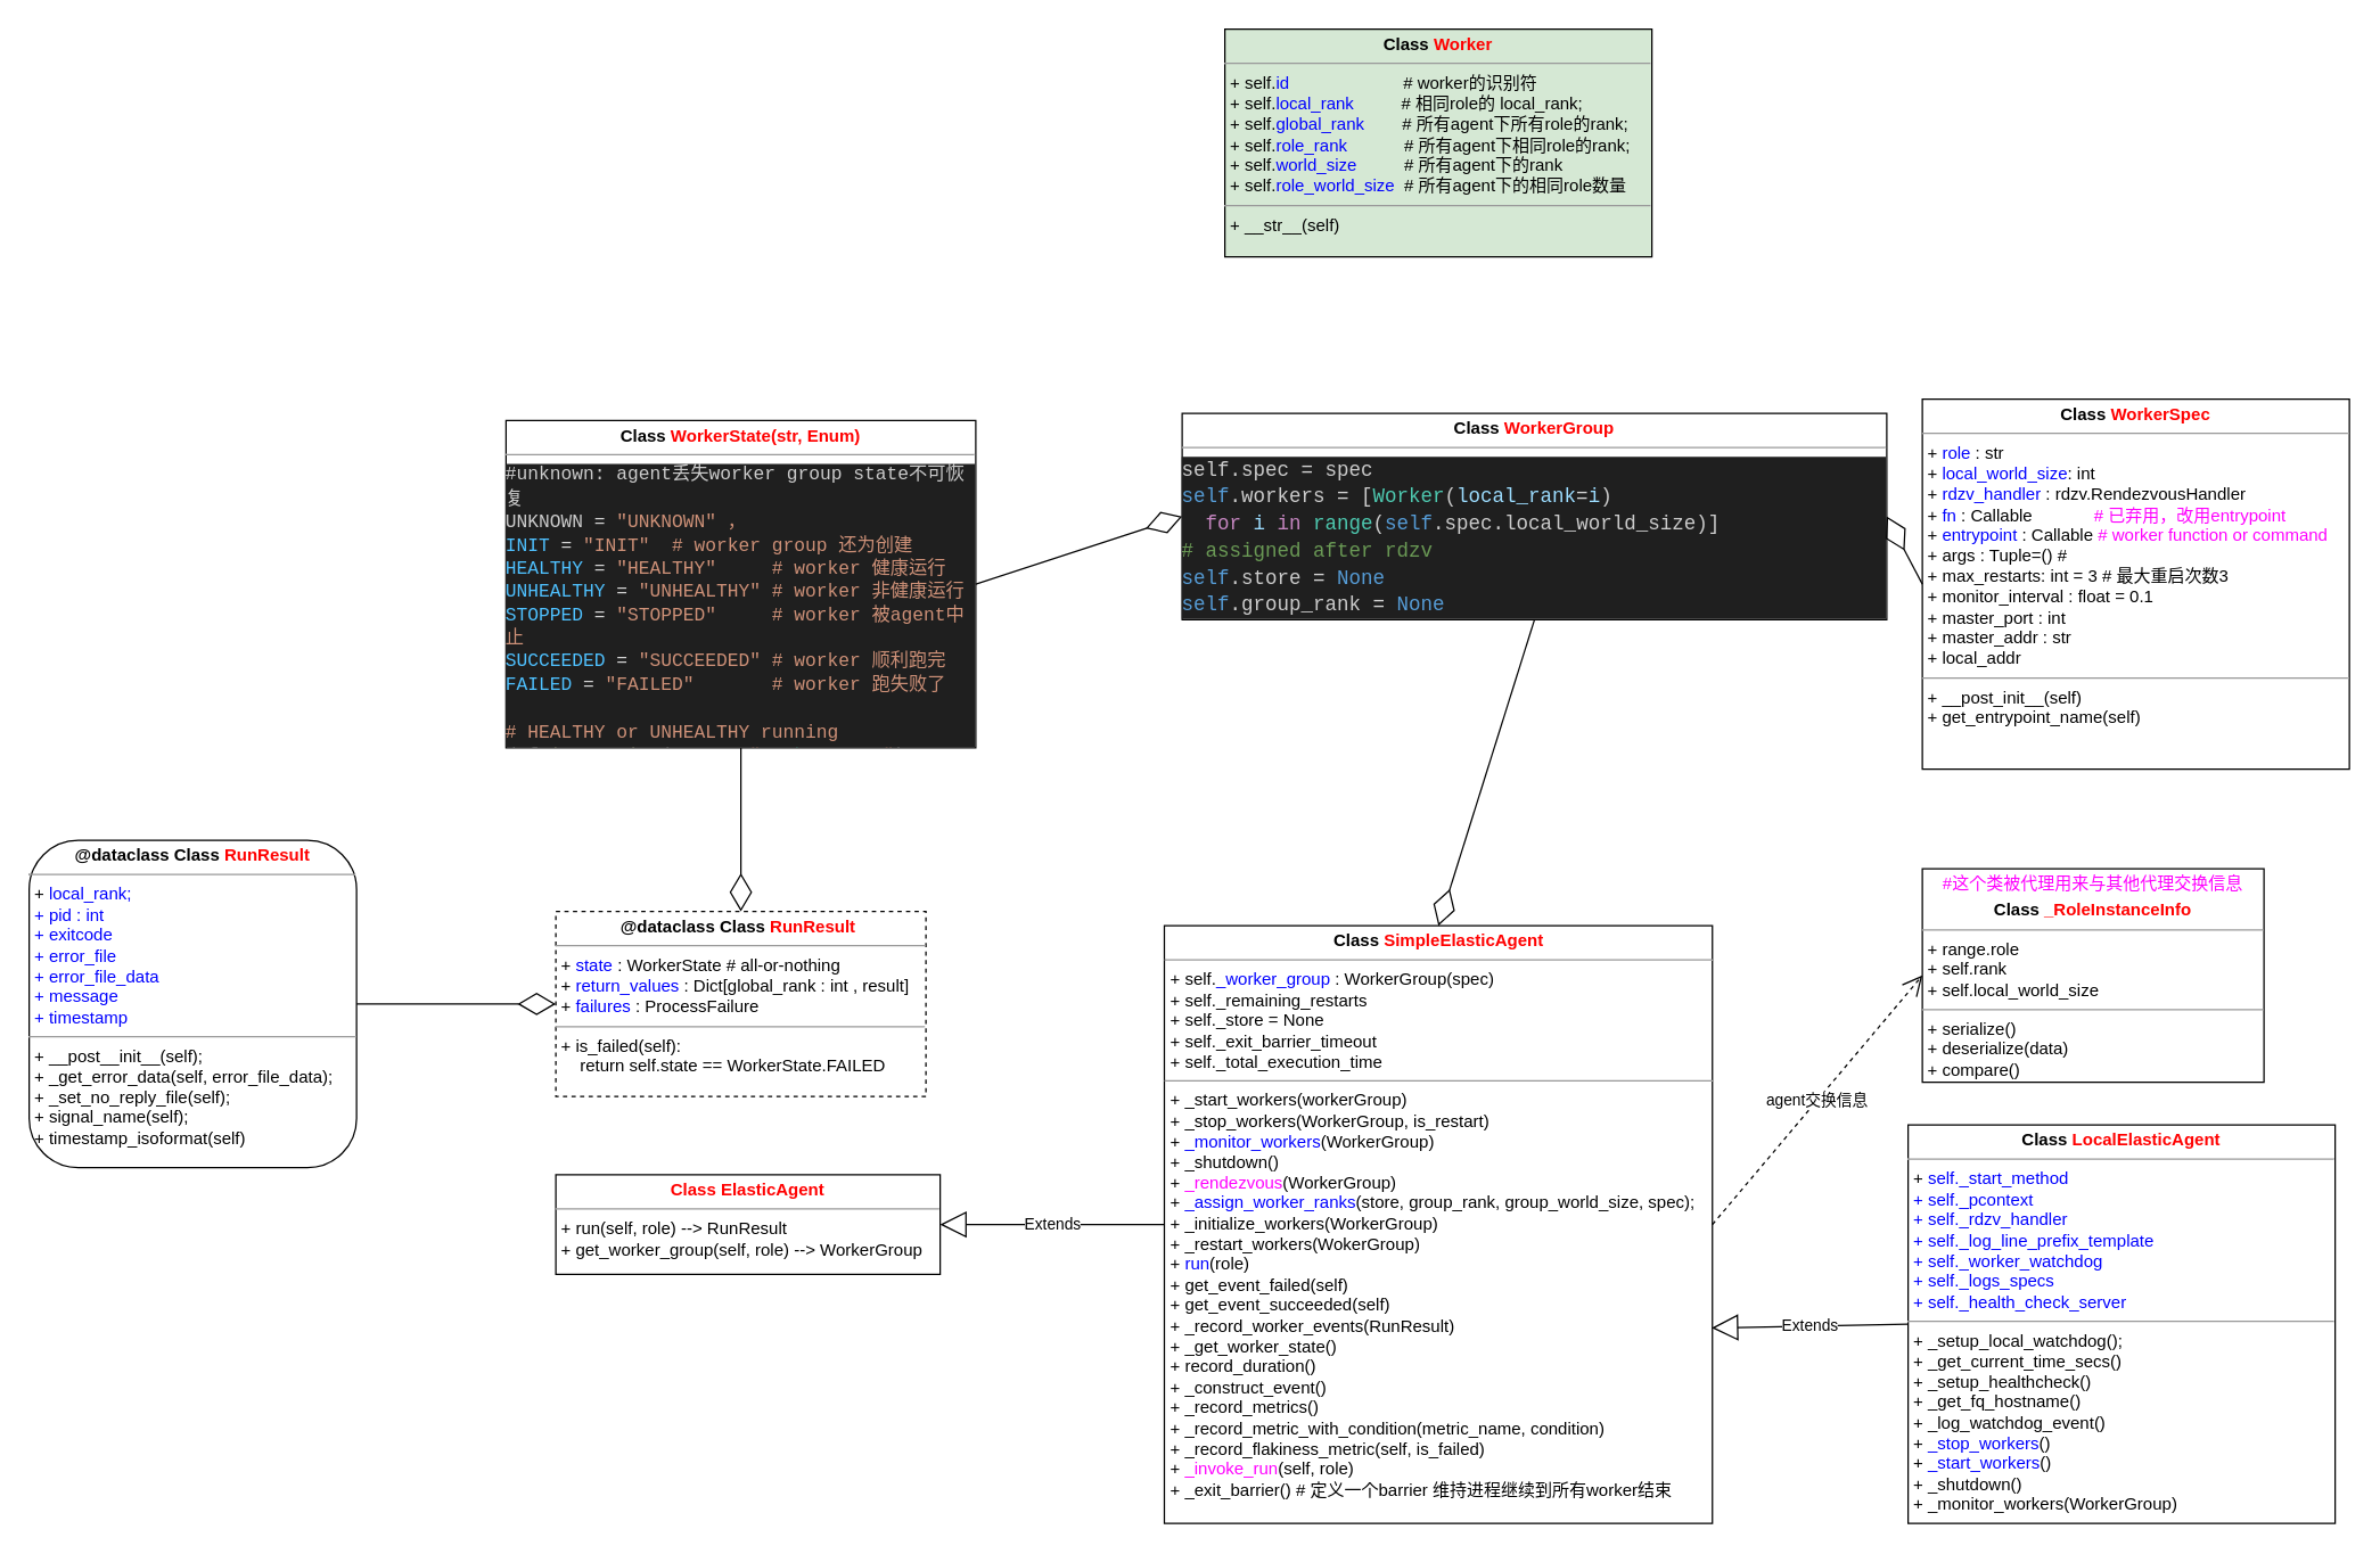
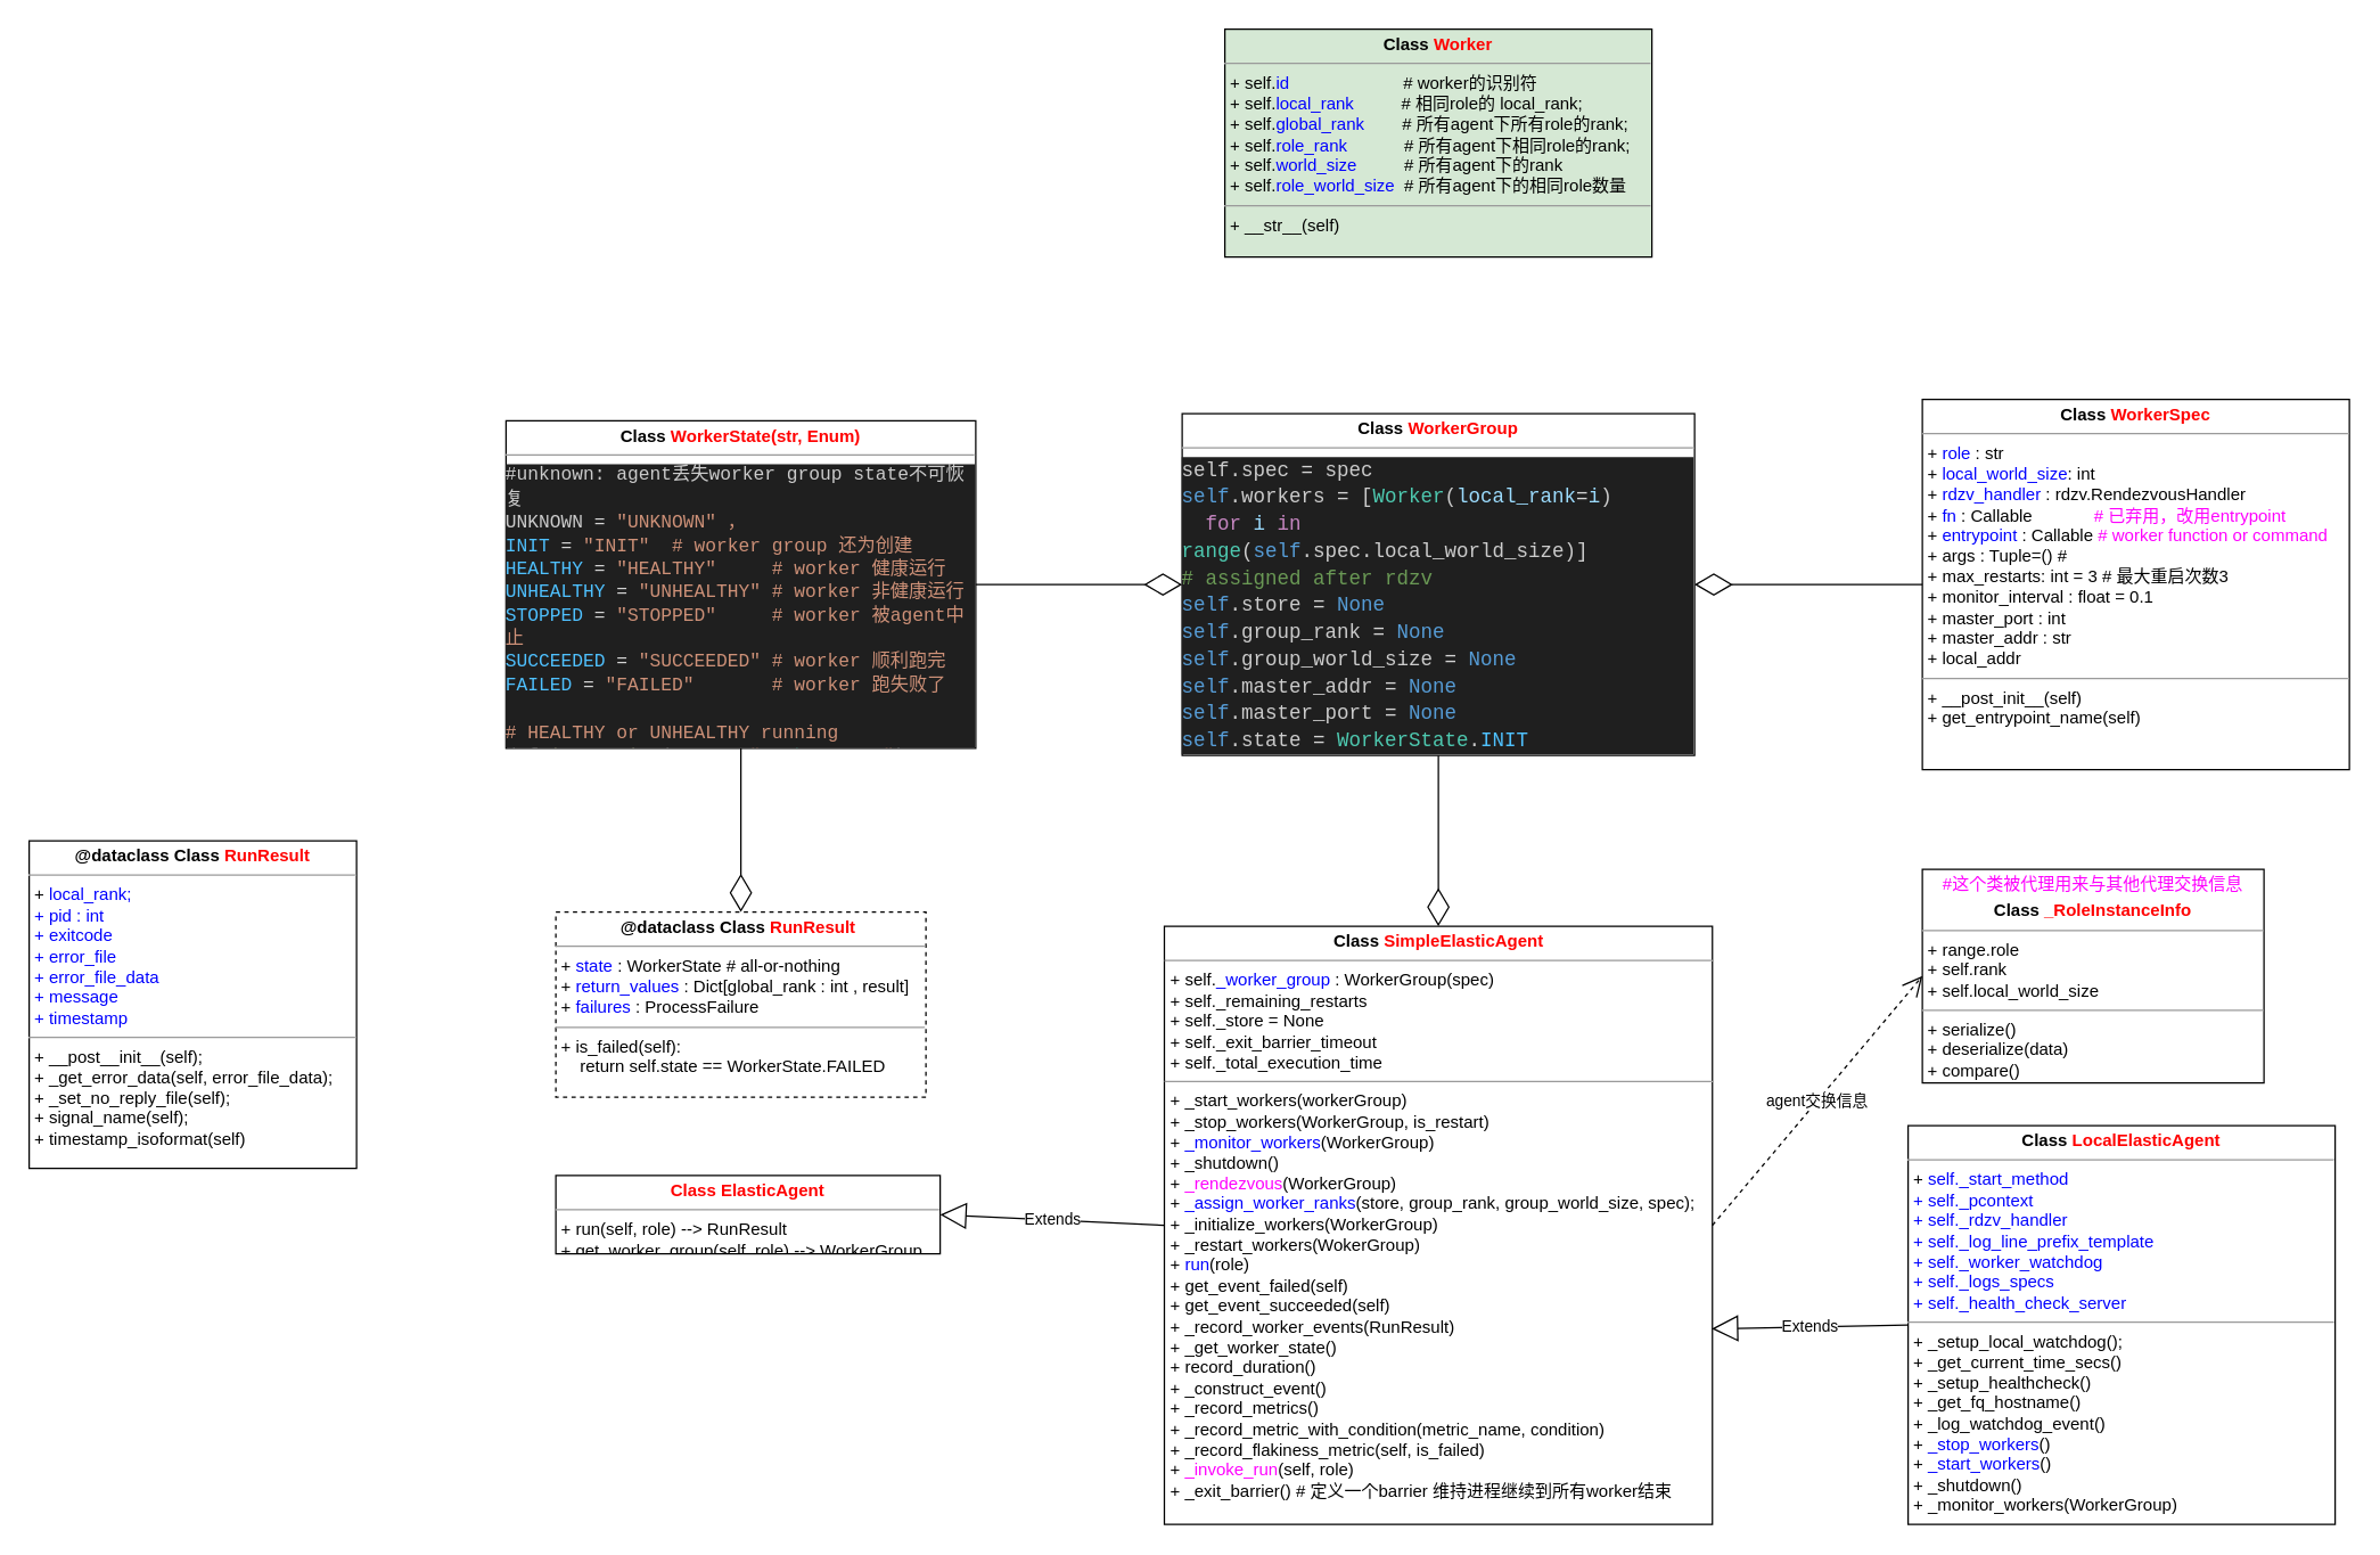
- <mxCell id="5" value="&lt;p style=&quot;margin:0px;margin-top:4px;text-align:center;&quot;&gt;&lt;b&gt;Class &lt;font color=&quot;#ff0000&quot;&gt;WorkerGroup&lt;/font&gt;&lt;/b&gt;&lt;/p&gt;&lt;hr size=&quot;1&quot;&gt;&lt;div style=&quot;color: rgb(204, 204, 204); background-color: rgb(31, 31, 31); font-family: Consolas, &amp;quot;Courier New&amp;quot;, monospace; font-size: 14px; line-height: 19px;&quot;&gt;&lt;div&gt;self.spec &lt;span style=&quot;color: #d4d4d4;&quot;&gt;=&lt;/span&gt; spec&lt;/div&gt;&lt;div&gt;&lt;span style=&quot;color: #569cd6;&quot;&gt;self&lt;/span&gt;.workers &lt;span style=&quot;color: #d4d4d4;&quot;&gt;=&lt;/span&gt; [&lt;span style=&quot;color: #4ec9b0;&quot;&gt;Worker&lt;/span&gt;(&lt;span style=&quot;color: #9cdcfe;&quot;&gt;local_rank&lt;/span&gt;&lt;span style=&quot;color: #d4d4d4;&quot;&gt;=&lt;/span&gt;&lt;span style=&quot;color: #9cdcfe;&quot;&gt;i&lt;/span&gt;)&amp;nbsp;&lt;/div&gt;&lt;div&gt;&lt;span style=&quot;color: #c586c0;&quot;&gt;&amp;nbsp; for&lt;/span&gt; &lt;span style=&quot;color: #9cdcfe;&quot;&gt;i&lt;/span&gt; &lt;span style=&quot;color: #c586c0;&quot;&gt;in&lt;/span&gt; &lt;span style=&quot;color: #4ec9b0;&quot;&gt;range&lt;/span&gt;(&lt;span style=&quot;color: #569cd6;&quot;&gt;self&lt;/span&gt;.spec.local_world_size)]&lt;/div&gt;&lt;div&gt;&lt;span style=&quot;color: #6a9955;&quot;&gt;# assigned after rdzv&lt;/span&gt;&lt;/div&gt;&lt;div&gt;&lt;span style=&quot;color: #569cd6;&quot;&gt;self&lt;/span&gt;.store &lt;span style=&quot;color: #d4d4d4;&quot;&gt;=&lt;/span&gt; &lt;span style=&quot;color: #569cd6;&quot;&gt;None&lt;/span&gt;&lt;/div&gt;&lt;div&gt;&lt;span style=&quot;color: #569cd6;&quot;&gt;self&lt;/span&gt;.group_rank &lt;span style=&quot;color: #d4d4d4;&quot;&gt;=&lt;/span&gt; &lt;span style=&quot;color: #569cd6;&quot;&gt;None&lt;/span&gt;&lt;/div&gt;&lt;div&gt;&lt;span style=&quot;color: #569cd6;&quot;&gt;self&lt;/span&gt;.group_world_size &lt;span style=&quot;color: #d4d4d4;&quot;&gt;=&lt;/span&gt; &lt;span style=&quot;color: #569cd6;&quot;&gt;None&lt;/span&gt;&lt;/div&gt;&lt;div&gt;&lt;span style=&quot;color: #569cd6;&quot;&gt;self&lt;/span&gt;.master_addr &lt;span style=&quot;color: #d4d4d4;&quot;&gt;=&lt;/span&gt; &lt;span style=&quot;color: #569cd6;&quot;&gt;None&lt;/span&gt;&lt;/div&gt;&lt;div&gt;&lt;span style=&quot;color: #569cd6;&quot;&gt;self&lt;/span&gt;.master_port &lt;span style=&quot;color: #d4d4d4;&quot;&gt;=&lt;/span&gt; &lt;span style=&quot;color: #569cd6;&quot;&gt;None&lt;/span&gt;&lt;/div&gt;&lt;div&gt;&lt;span style=&quot;color: #569cd6;&quot;&gt;self&lt;/span&gt;.state &lt;span style=&quot;color: #d4d4d4;&quot;&gt;=&lt;/span&gt; &lt;span style=&quot;color: #4ec9b0;&quot;&gt;WorkerState&lt;/span&gt;.&lt;span style=&quot;color: #4fc1ff;&quot;&gt;INIT&lt;/span&gt;&lt;/div&gt;&lt;/div&gt;&lt;p style=&quot;margin:0px;margin-left:4px;&quot;&gt;&lt;/p&gt;&lt;p style=&quot;margin:0px;margin-left:4px;&quot;&gt;&lt;/p&gt;" style="verticalAlign=top;align=left;overflow=fill;html=1;whiteSpace=wrap;" vertex="1" parent="1"><mxGeometry x="830" y="290" width="495" height="145" as="geometry" /></mxCell>
+ <mxCell id="5" value="&lt;p style=&quot;margin:0px;margin-top:4px;text-align:center;&quot;&gt;&lt;b&gt;Class &lt;font color=&quot;#ff0000&quot;&gt;WorkerGroup&lt;/font&gt;&lt;/b&gt;&lt;/p&gt;&lt;hr size=&quot;1&quot;&gt;&lt;div style=&quot;color: rgb(204, 204, 204); background-color: rgb(31, 31, 31); font-family: Consolas, &amp;quot;Courier New&amp;quot;, monospace; font-size: 14px; line-height: 19px;&quot;&gt;&lt;div&gt;self.spec &lt;span style=&quot;color: #d4d4d4;&quot;&gt;=&lt;/span&gt; spec&lt;/div&gt;&lt;div&gt;&lt;span style=&quot;color: #569cd6;&quot;&gt;self&lt;/span&gt;.workers &lt;span style=&quot;color: #d4d4d4;&quot;&gt;=&lt;/span&gt; [&lt;span style=&quot;color: #4ec9b0;&quot;&gt;Worker&lt;/span&gt;(&lt;span style=&quot;color: #9cdcfe;&quot;&gt;local_rank&lt;/span&gt;&lt;span style=&quot;color: #d4d4d4;&quot;&gt;=&lt;/span&gt;&lt;span style=&quot;color: #9cdcfe;&quot;&gt;i&lt;/span&gt;)&amp;nbsp;&lt;/div&gt;&lt;div&gt;&lt;span style=&quot;color: #c586c0;&quot;&gt;&amp;nbsp; for&lt;/span&gt; &lt;span style=&quot;color: #9cdcfe;&quot;&gt;i&lt;/span&gt; &lt;span style=&quot;color: #c586c0;&quot;&gt;in&lt;/span&gt; &lt;span style=&quot;color: #4ec9b0;&quot;&gt;range&lt;/span&gt;(&lt;span style=&quot;color: #569cd6;&quot;&gt;self&lt;/span&gt;.spec.local_world_size)]&lt;/div&gt;&lt;div&gt;&lt;span style=&quot;color: #6a9955;&quot;&gt;# assigned after rdzv&lt;/span&gt;&lt;/div&gt;&lt;div&gt;&lt;span style=&quot;color: #569cd6;&quot;&gt;self&lt;/span&gt;.store &lt;span style=&quot;color: #d4d4d4;&quot;&gt;=&lt;/span&gt; &lt;span style=&quot;color: #569cd6;&quot;&gt;None&lt;/span&gt;&lt;/div&gt;&lt;div&gt;&lt;span style=&quot;color: #569cd6;&quot;&gt;self&lt;/span&gt;.group_rank &lt;span style=&quot;color: #d4d4d4;&quot;&gt;=&lt;/span&gt; &lt;span style=&quot;color: #569cd6;&quot;&gt;None&lt;/span&gt;&lt;/div&gt;&lt;div&gt;&lt;span style=&quot;color: #569cd6;&quot;&gt;self&lt;/span&gt;.group_world_size &lt;span style=&quot;color: #d4d4d4;&quot;&gt;=&lt;/span&gt; &lt;span style=&quot;color: #569cd6;&quot;&gt;None&lt;/span&gt;&lt;/div&gt;&lt;div&gt;&lt;span style=&quot;color: #569cd6;&quot;&gt;self&lt;/span&gt;.master_addr &lt;span style=&quot;color: #d4d4d4;&quot;&gt;=&lt;/span&gt; &lt;span style=&quot;color: #569cd6;&quot;&gt;None&lt;/span&gt;&lt;/div&gt;&lt;div&gt;&lt;span style=&quot;color: #569cd6;&quot;&gt;self&lt;/span&gt;.master_port &lt;span style=&quot;color: #d4d4d4;&quot;&gt;=&lt;/span&gt; &lt;span style=&quot;color: #569cd6;&quot;&gt;None&lt;/span&gt;&lt;/div&gt;&lt;div&gt;&lt;span style=&quot;color: #569cd6;&quot;&gt;self&lt;/span&gt;.state &lt;span style=&quot;color: #d4d4d4;&quot;&gt;=&lt;/span&gt; &lt;span style=&quot;color: #4ec9b0;&quot;&gt;WorkerState&lt;/span&gt;.&lt;span style=&quot;color: #4fc1ff;&quot;&gt;INIT&lt;/span&gt;&lt;/div&gt;&lt;/div&gt;&lt;p style=&quot;margin:0px;margin-left:4px;&quot;&gt;&lt;/p&gt;&lt;p style=&quot;margin:0px;margin-left:4px;&quot;&gt;&lt;/p&gt;" style="verticalAlign=top;align=left;overflow=fill;html=1;whiteSpace=wrap;" vertex="1" parent="1"><mxGeometry x="830" y="290" width="360" height="240" as="geometry" /></mxCell>
- <mxCell id="11" value="&lt;p style=&quot;margin:0px;margin-top:4px;text-align:center;&quot;&gt;&lt;b&gt;@dataclass Class &lt;font color=&quot;#ff0000&quot;&gt;RunResult&lt;/font&gt;&lt;/b&gt;&lt;/p&gt;&lt;hr size=&quot;1&quot;&gt;&lt;p style=&quot;margin:0px;margin-left:4px;&quot;&gt;+ &lt;font color=&quot;#0000ff&quot;&gt;local_rank;&lt;/font&gt;&lt;br&gt;&lt;/p&gt;&lt;p style=&quot;margin:0px;margin-left:4px;&quot;&gt;&lt;font color=&quot;#0000ff&quot;&gt;+ pid : int&lt;/font&gt;&lt;/p&gt;&lt;p style=&quot;margin:0px;margin-left:4px;&quot;&gt;&lt;font color=&quot;#0000ff&quot;&gt;+ exitcode&lt;/font&gt;&lt;/p&gt;&lt;p style=&quot;margin:0px;margin-left:4px;&quot;&gt;&lt;font color=&quot;#0000ff&quot;&gt;+ error_file&lt;/font&gt;&lt;/p&gt;&lt;p style=&quot;margin:0px;margin-left:4px;&quot;&gt;&lt;font color=&quot;#0000ff&quot;&gt;+ error_file_data&lt;/font&gt;&lt;/p&gt;&lt;p style=&quot;margin:0px;margin-left:4px;&quot;&gt;&lt;font color=&quot;#0000ff&quot;&gt;+ message&lt;/font&gt;&lt;/p&gt;&lt;p style=&quot;margin:0px;margin-left:4px;&quot;&gt;&lt;font color=&quot;#0000ff&quot;&gt;+ timestamp&lt;/font&gt;&lt;/p&gt;&lt;hr size=&quot;1&quot;&gt;&lt;p style=&quot;margin:0px;margin-left:4px;&quot;&gt;+ __post__init__(self);&lt;/p&gt;&lt;p style=&quot;margin:0px;margin-left:4px;&quot;&gt;+ _get_error_data(self, error_file_data);&lt;/p&gt;&lt;p style=&quot;margin:0px;margin-left:4px;&quot;&gt;+ _set_no_reply_file(self);&lt;/p&gt;&lt;p style=&quot;margin:0px;margin-left:4px;&quot;&gt;+ signal_name(self);&lt;/p&gt;&lt;p style=&quot;margin:0px;margin-left:4px;&quot;&gt;+ timestamp_isoformat(self)&lt;/p&gt;&lt;p style=&quot;margin:0px;margin-left:4px;&quot;&gt;&lt;/p&gt;" style="verticalAlign=top;align=left;overflow=fill;html=1;whiteSpace=wrap;rounded=1;" vertex="1" parent="1"><mxGeometry x="20" y="590" width="230" height="230" as="geometry" /></mxCell>
+ <mxCell id="11" value="&lt;p style=&quot;margin:0px;margin-top:4px;text-align:center;&quot;&gt;&lt;b&gt;@dataclass Class &lt;font color=&quot;#ff0000&quot;&gt;RunResult&lt;/font&gt;&lt;/b&gt;&lt;/p&gt;&lt;hr size=&quot;1&quot;&gt;&lt;p style=&quot;margin:0px;margin-left:4px;&quot;&gt;+ &lt;font color=&quot;#0000ff&quot;&gt;local_rank;&lt;/font&gt;&lt;br&gt;&lt;/p&gt;&lt;p style=&quot;margin:0px;margin-left:4px;&quot;&gt;&lt;font color=&quot;#0000ff&quot;&gt;+ pid : int&lt;/font&gt;&lt;/p&gt;&lt;p style=&quot;margin:0px;margin-left:4px;&quot;&gt;&lt;font color=&quot;#0000ff&quot;&gt;+ exitcode&lt;/font&gt;&lt;/p&gt;&lt;p style=&quot;margin:0px;margin-left:4px;&quot;&gt;&lt;font color=&quot;#0000ff&quot;&gt;+ error_file&lt;/font&gt;&lt;/p&gt;&lt;p style=&quot;margin:0px;margin-left:4px;&quot;&gt;&lt;font color=&quot;#0000ff&quot;&gt;+ error_file_data&lt;/font&gt;&lt;/p&gt;&lt;p style=&quot;margin:0px;margin-left:4px;&quot;&gt;&lt;font color=&quot;#0000ff&quot;&gt;+ message&lt;/font&gt;&lt;/p&gt;&lt;p style=&quot;margin:0px;margin-left:4px;&quot;&gt;&lt;font color=&quot;#0000ff&quot;&gt;+ timestamp&lt;/font&gt;&lt;/p&gt;&lt;hr size=&quot;1&quot;&gt;&lt;p style=&quot;margin:0px;margin-left:4px;&quot;&gt;+ __post__init__(self);&lt;/p&gt;&lt;p style=&quot;margin:0px;margin-left:4px;&quot;&gt;+ _get_error_data(self, error_file_data);&lt;/p&gt;&lt;p style=&quot;margin:0px;margin-left:4px;&quot;&gt;+ _set_no_reply_file(self);&lt;/p&gt;&lt;p style=&quot;margin:0px;margin-left:4px;&quot;&gt;+ signal_name(self);&lt;/p&gt;&lt;p style=&quot;margin:0px;margin-left:4px;&quot;&gt;+ timestamp_isoformat(self)&lt;/p&gt;&lt;p style=&quot;margin:0px;margin-left:4px;&quot;&gt;&lt;/p&gt;" style="verticalAlign=top;align=left;overflow=fill;html=1;whiteSpace=wrap;" vertex="1" parent="1"><mxGeometry x="20" y="590" width="230" height="230" as="geometry" /></mxCell>
- <mxCell id="12" value="" style="endArrow=diamondThin;endFill=0;endSize=24;html=1;rounded=0;exitX=1;exitY=0.5;exitDx=0;exitDy=0;entryX=0;entryY=0.5;entryDx=0;entryDy=0;" edge="1" parent="1" source="11" target="9"><mxGeometry width="160" relative="1" as="geometry"><mxPoint x="260" y="720" as="sourcePoint" /><mxPoint x="420" y="720" as="targetPoint" /></mxGeometry></mxCell>
- <mxCell id="15" value="&lt;p style=&quot;margin:0px;margin-top:4px;text-align:center;&quot;&gt;&lt;b&gt;&lt;font color=&quot;#ff0000&quot;&gt;&amp;nbsp;Class ElasticAgent&amp;nbsp;&lt;/font&gt;&lt;/b&gt;&lt;/p&gt;&lt;hr size=&quot;1&quot;&gt;&lt;p style=&quot;margin:0px;margin-left:4px;&quot;&gt;+ run(self, role) --&amp;gt; RunResult&lt;/p&gt;&lt;p style=&quot;margin:0px;margin-left:4px;&quot;&gt;+ get_worker_group(self, role) --&amp;gt; WorkerGroup&lt;/p&gt;&lt;p style=&quot;margin:0px;margin-left:4px;&quot;&gt;&lt;/p&gt;" style="verticalAlign=top;align=left;overflow=fill;html=1;whiteSpace=wrap;" vertex="1" parent="1"><mxGeometry x="390" y="825" width="270" height="70" as="geometry" /></mxCell>
+ <mxCell id="15" value="&lt;p style=&quot;margin:0px;margin-top:4px;text-align:center;&quot;&gt;&lt;b&gt;&lt;font color=&quot;#ff0000&quot;&gt;&amp;nbsp;Class ElasticAgent&amp;nbsp;&lt;/font&gt;&lt;/b&gt;&lt;/p&gt;&lt;hr size=&quot;1&quot;&gt;&lt;p style=&quot;margin:0px;margin-left:4px;&quot;&gt;+ run(self, role) --&amp;gt; RunResult&lt;/p&gt;&lt;p style=&quot;margin:0px;margin-left:4px;&quot;&gt;+ get_worker_group(self, role) --&amp;gt; WorkerGroup&lt;/p&gt;&lt;p style=&quot;margin:0px;margin-left:4px;&quot;&gt;&lt;/p&gt;" style="verticalAlign=top;align=left;overflow=fill;html=1;whiteSpace=wrap;" vertex="1" parent="1"><mxGeometry x="390" y="825" width="270" height="55" as="geometry" /></mxCell>
